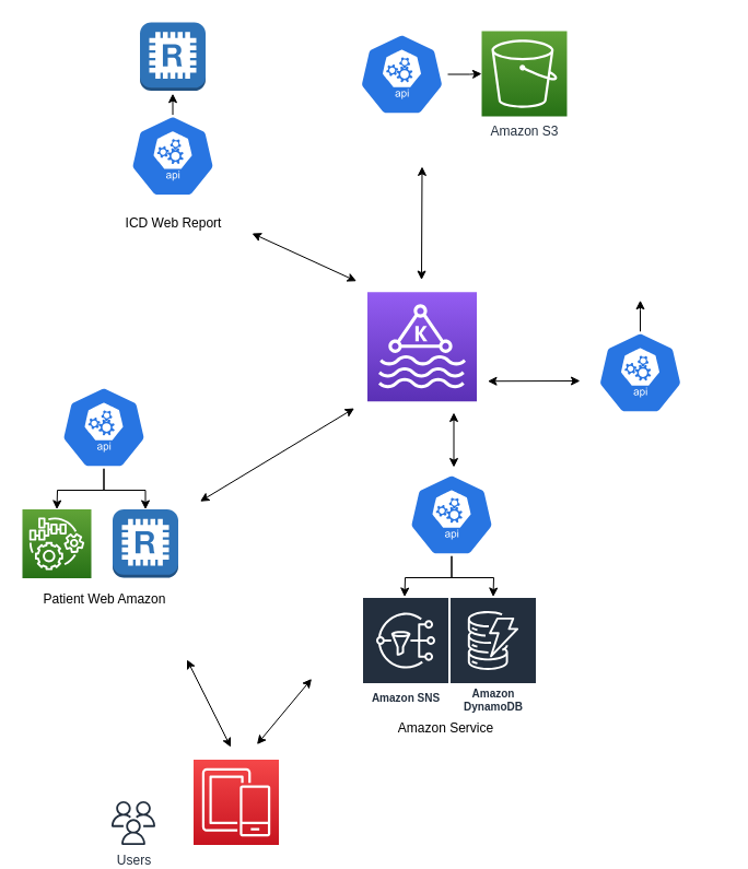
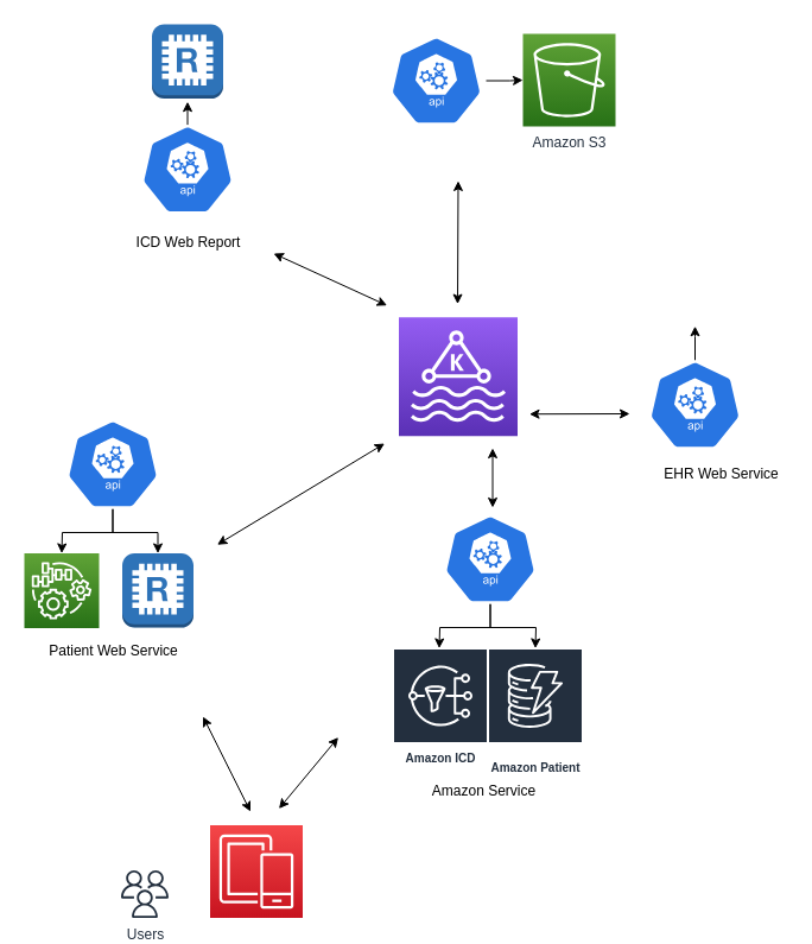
+ <mxCell id="30" value="EHR Web Service" style="text;html=1;resizable=0;autosize=1;align=center;verticalAlign=middle;points=[];fillColor=none;strokeColor=none;rounded=0;" vertex="1" parent="1"><mxGeometry x="552" y="389.25" width="110" height="20" as="geometry" /></mxCell>
- <mxCell id="16" value="Patient Web Amazon" style="text;html=1;resizable=0;autosize=1;align=center;verticalAlign=middle;points=[];fillColor=none;strokeColor=none;rounded=0;" vertex="1" parent="1"><mxGeometry x="34.5" y="538" width="120" height="20" as="geometry" /></mxCell>
+ <mxCell id="16" value="Patient Web Service" style="text;html=1;resizable=0;autosize=1;align=center;verticalAlign=middle;points=[];fillColor=none;strokeColor=none;rounded=0;" vertex="1" parent="1"><mxGeometry x="34.5" y="538" width="120" height="20" as="geometry" /></mxCell>
- <mxCell id="5" value="Amazon SNS" style="outlineConnect=0;fontColor=#232F3E;gradientColor=none;strokeColor=#ffffff;fillColor=#232F3E;dashed=0;verticalLabelPosition=middle;verticalAlign=bottom;align=center;html=1;whiteSpace=wrap;fontSize=10;fontStyle=1;spacing=3;shape=mxgraph.aws4.productIcon;prIcon=mxgraph.aws4.sns;" vertex="1" parent="1"><mxGeometry x="330.5" y="545.5" width="80" height="102.5" as="geometry" /></mxCell>
+ <mxCell id="5" value="Amazon ICD" style="outlineConnect=0;fontColor=#232F3E;gradientColor=none;strokeColor=#ffffff;fillColor=#232F3E;dashed=0;verticalLabelPosition=middle;verticalAlign=bottom;align=center;html=1;whiteSpace=wrap;fontSize=10;fontStyle=1;spacing=3;shape=mxgraph.aws4.productIcon;prIcon=mxgraph.aws4.sns;" vertex="1" parent="1"><mxGeometry x="330.5" y="545.5" width="80" height="102.5" as="geometry" /></mxCell>
- <mxCell id="10" value="Amazon DynamoDB" style="outlineConnect=0;fontColor=#232F3E;gradientColor=none;strokeColor=#ffffff;fillColor=#232F3E;dashed=0;verticalLabelPosition=middle;verticalAlign=bottom;align=center;html=1;whiteSpace=wrap;fontSize=10;fontStyle=1;spacing=3;shape=mxgraph.aws4.productIcon;prIcon=mxgraph.aws4.dynamodb;" vertex="1" parent="1"><mxGeometry x="410.5" y="545.5" width="80" height="110" as="geometry" /></mxCell>
+ <mxCell id="10" value="Amazon Patient" style="outlineConnect=0;fontColor=#232F3E;gradientColor=none;strokeColor=#ffffff;fillColor=#232F3E;dashed=0;verticalLabelPosition=middle;verticalAlign=bottom;align=center;html=1;whiteSpace=wrap;fontSize=10;fontStyle=1;spacing=3;shape=mxgraph.aws4.productIcon;prIcon=mxgraph.aws4.dynamodb;" vertex="1" parent="1"><mxGeometry x="410.5" y="545.5" width="80" height="110" as="geometry" /></mxCell>
